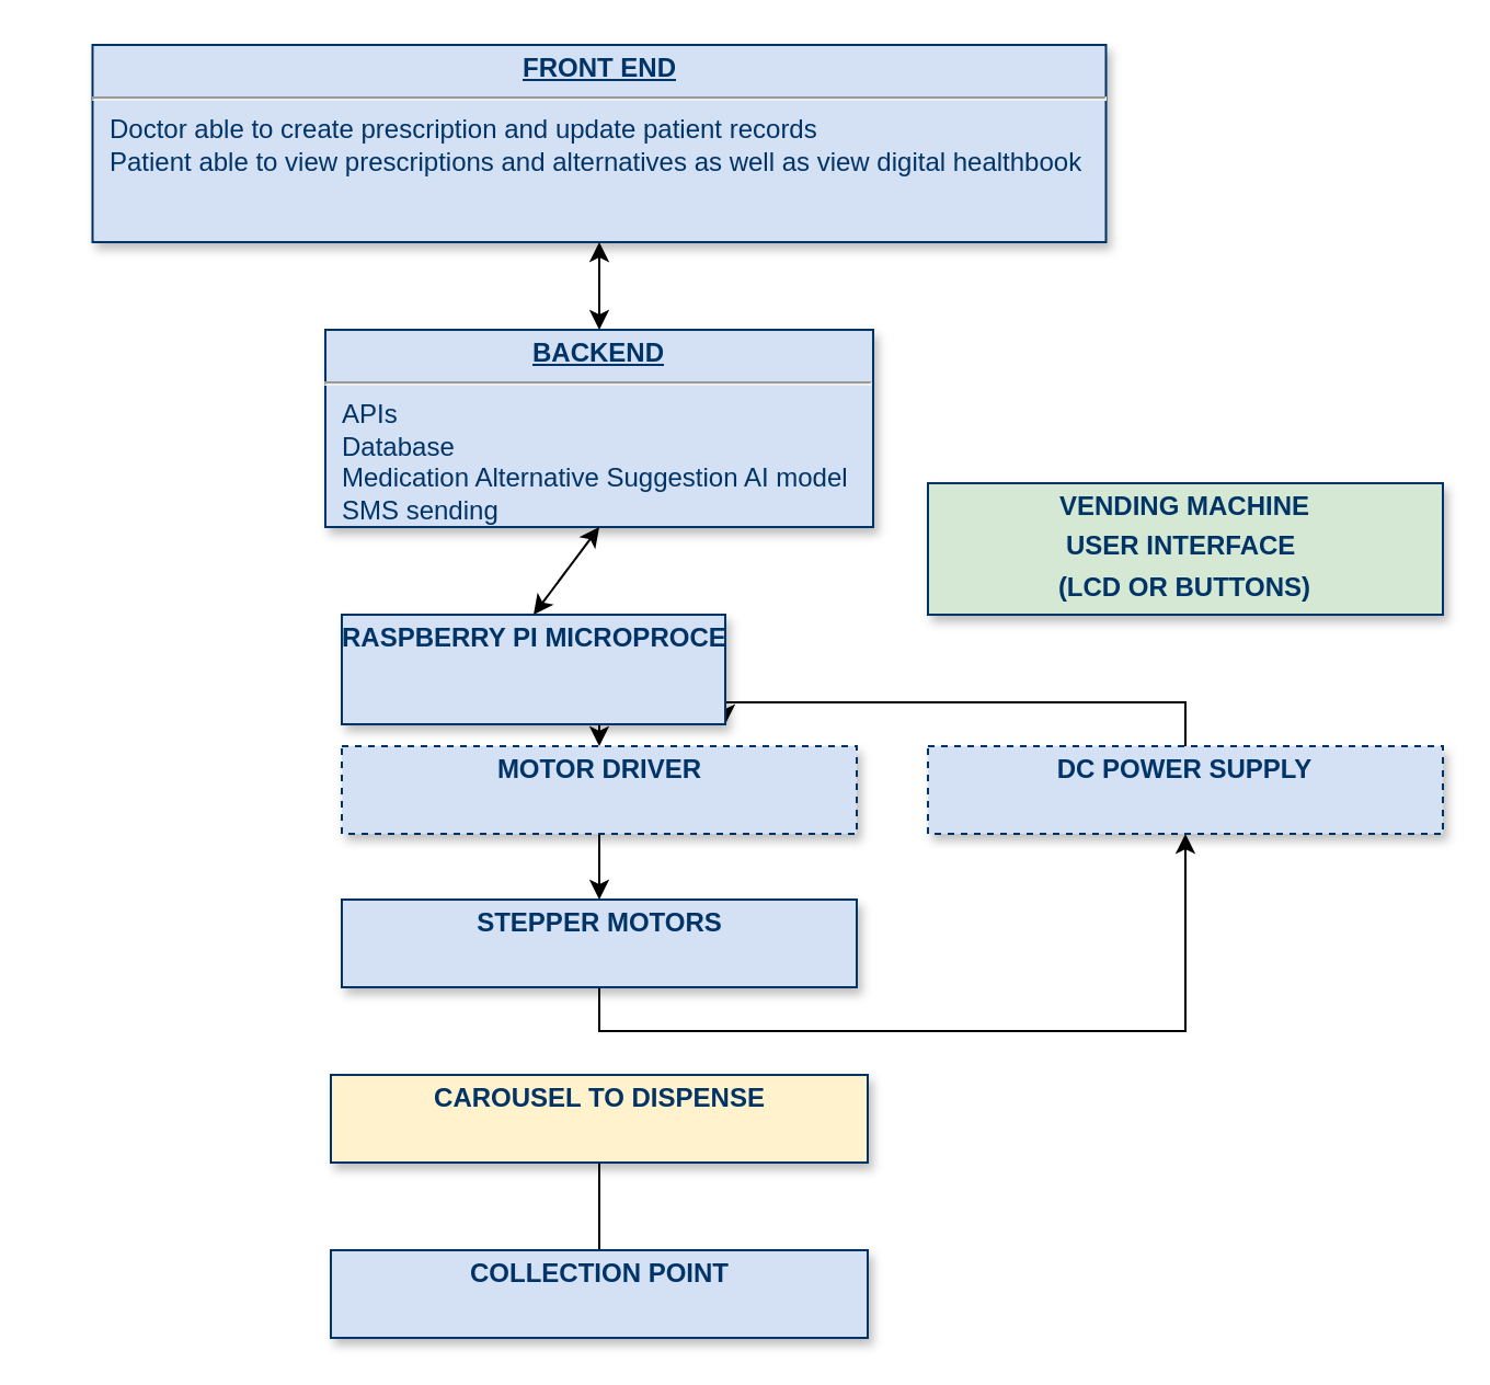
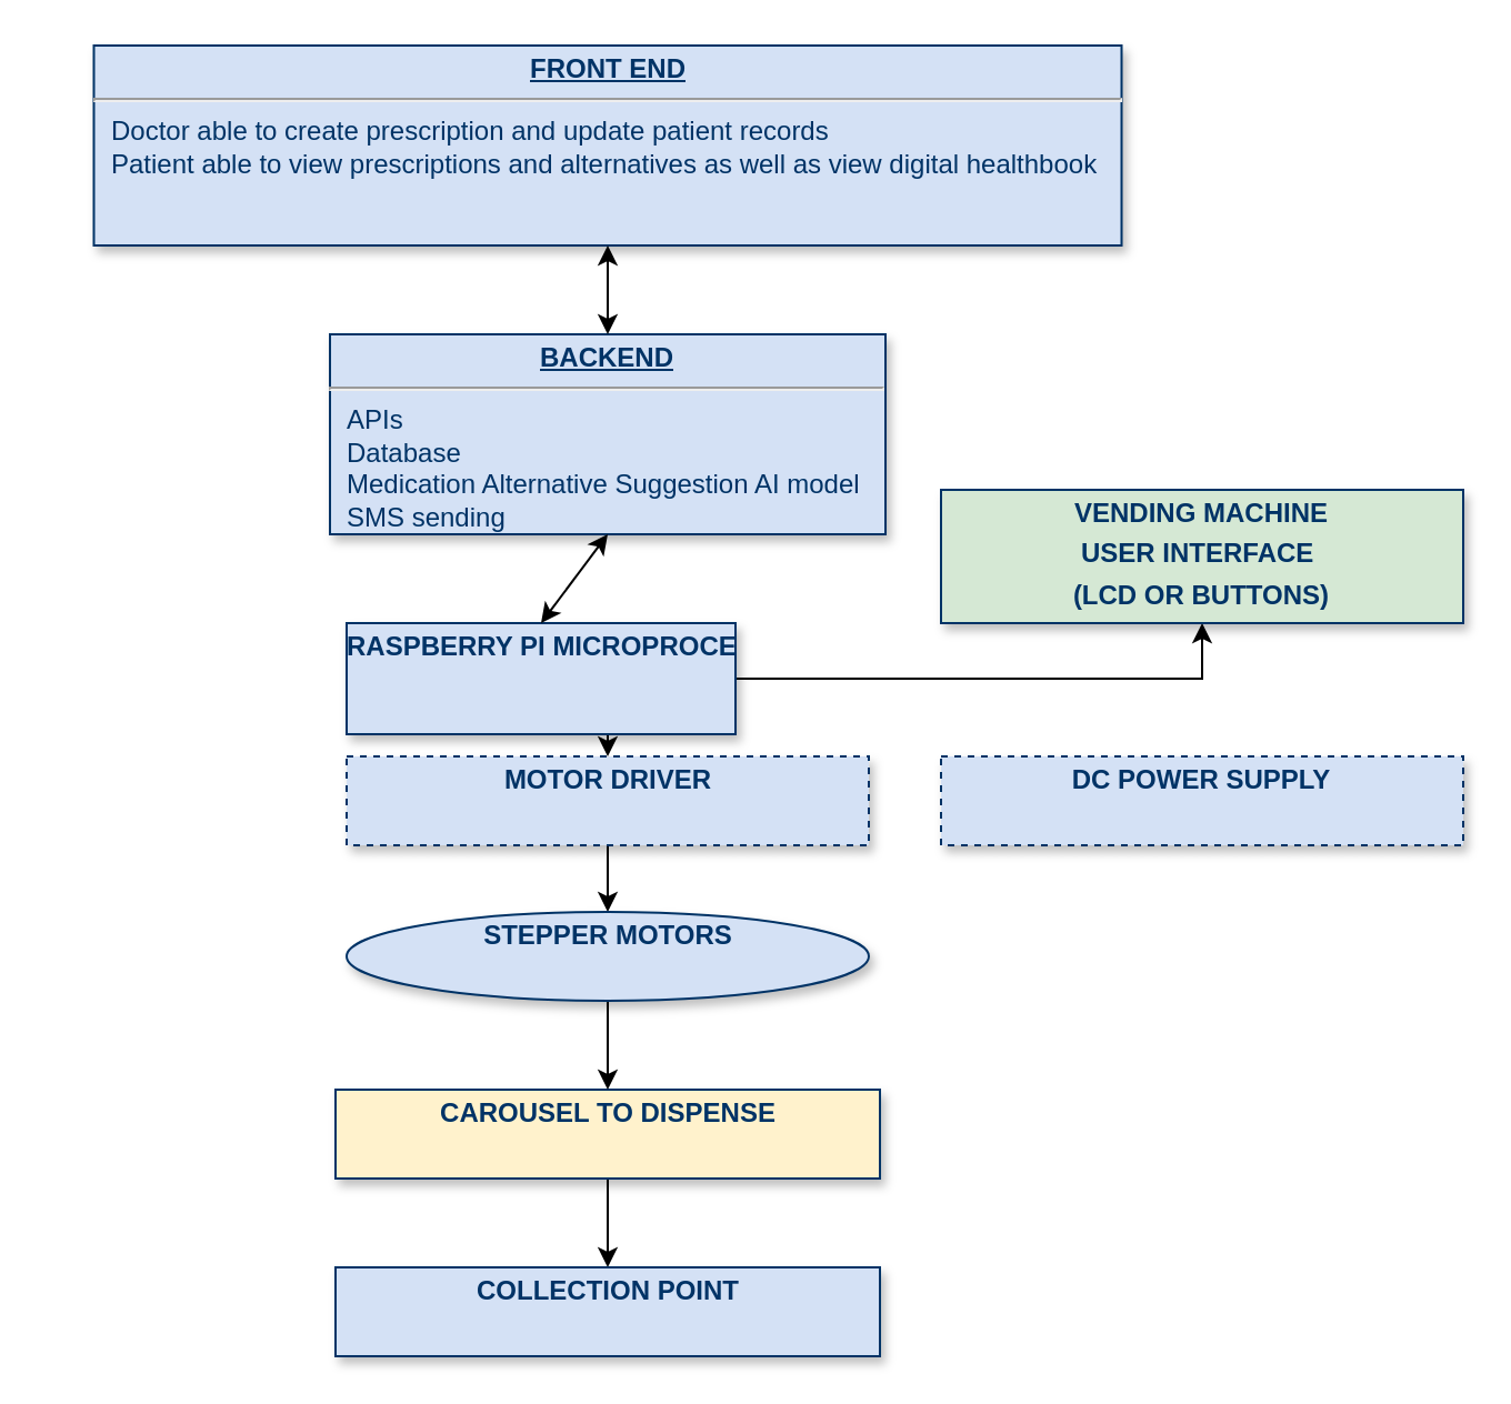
+ <mxCell id="4" style="edgeStyle=orthogonalEdgeStyle;rounded=0;orthogonalLoop=1;jettySize=auto;html=1;exitX=1;exitY=0.5;exitDx=0;exitDy=0;entryX=0.5;entryY=1;entryDx=0;entryDy=0;" edge="1" parent="1" source="6" target="14"><mxGeometry relative="1" as="geometry" /></mxCell>
- <mxCell id="5" style="edgeStyle=orthogonalEdgeStyle;rounded=0;orthogonalLoop=1;jettySize=auto;html=1;exitX=0.5;exitY=0;exitDx=0;exitDy=0;entryX=1;entryY=1;entryDx=0;entryDy=0;" edge="1" parent="1" source="20" target="6"><mxGeometry relative="1" as="geometry"><Array as="points"><mxPoint x="541" y="320" /></Array></mxGeometry></mxCell>
- <mxCell id="12" value="&lt;p style=&quot;margin: 4px 0px 0px; text-align: center;&quot;&gt;&lt;b&gt;STEPPER MOTORS&lt;/b&gt;&lt;/p&gt;" style="verticalAlign=top;align=left;overflow=fill;fontSize=12;fontFamily=Helvetica;html=1;strokeColor=#003366;shadow=1;fillColor=#D4E1F5;fontColor=#003366" vertex="1" parent="1"><mxGeometry x="155.5" y="410" width="235" height="40" as="geometry" /></mxCell>
+ <mxCell id="12" value="&lt;p style=&quot;margin: 4px 0px 0px; text-align: center;&quot;&gt;&lt;b&gt;STEPPER MOTORS&lt;/b&gt;&lt;/p&gt;" style="ellipse;verticalAlign=top;align=left;overflow=fill;fontSize=12;fontFamily=Helvetica;html=1;strokeColor=#003366;shadow=1;fillColor=#D4E1F5;fontColor=#003366;" vertex="1" parent="1"><mxGeometry x="155.5" y="410" width="235" height="40" as="geometry" /></mxCell>
- <mxCell id="11" style="edgeStyle=orthogonalEdgeStyle;rounded=0;orthogonalLoop=1;jettySize=auto;html=1;exitX=0.5;exitY=1;exitDx=0;exitDy=0;" edge="1" parent="1" source="12" target="20"><mxGeometry relative="1" as="geometry"><mxPoint x="273" y="480" as="targetPoint" /></mxGeometry></mxCell>
+ <mxCell id="11" style="edgeStyle=orthogonalEdgeStyle;rounded=0;orthogonalLoop=1;jettySize=auto;html=1;exitX=0.5;exitY=1;exitDx=0;exitDy=0;entryX=0.5;entryY=0;entryDx=0;entryDy=0;" edge="1" parent="1" source="12" target="8"><mxGeometry relative="1" as="geometry"><mxPoint x="273" y="480" as="targetPoint" /></mxGeometry></mxCell>
- <mxCell id="7" style="edgeStyle=orthogonalEdgeStyle;rounded=0;orthogonalLoop=1;jettySize=auto;html=1;exitX=0.5;exitY=1;exitDx=0;exitDy=0;entryX=0.5;entryY=0;entryDx=0;entryDy=0;endArrow=none;" edge="1" parent="1" source="8" target="13"><mxGeometry relative="1" as="geometry" /></mxCell>
+ <mxCell id="7" style="edgeStyle=orthogonalEdgeStyle;rounded=0;orthogonalLoop=1;jettySize=auto;html=1;exitX=0.5;exitY=1;exitDx=0;exitDy=0;entryX=0.5;entryY=0;entryDx=0;entryDy=0;" edge="1" parent="1" source="8" target="13"><mxGeometry relative="1" as="geometry" /></mxCell>
